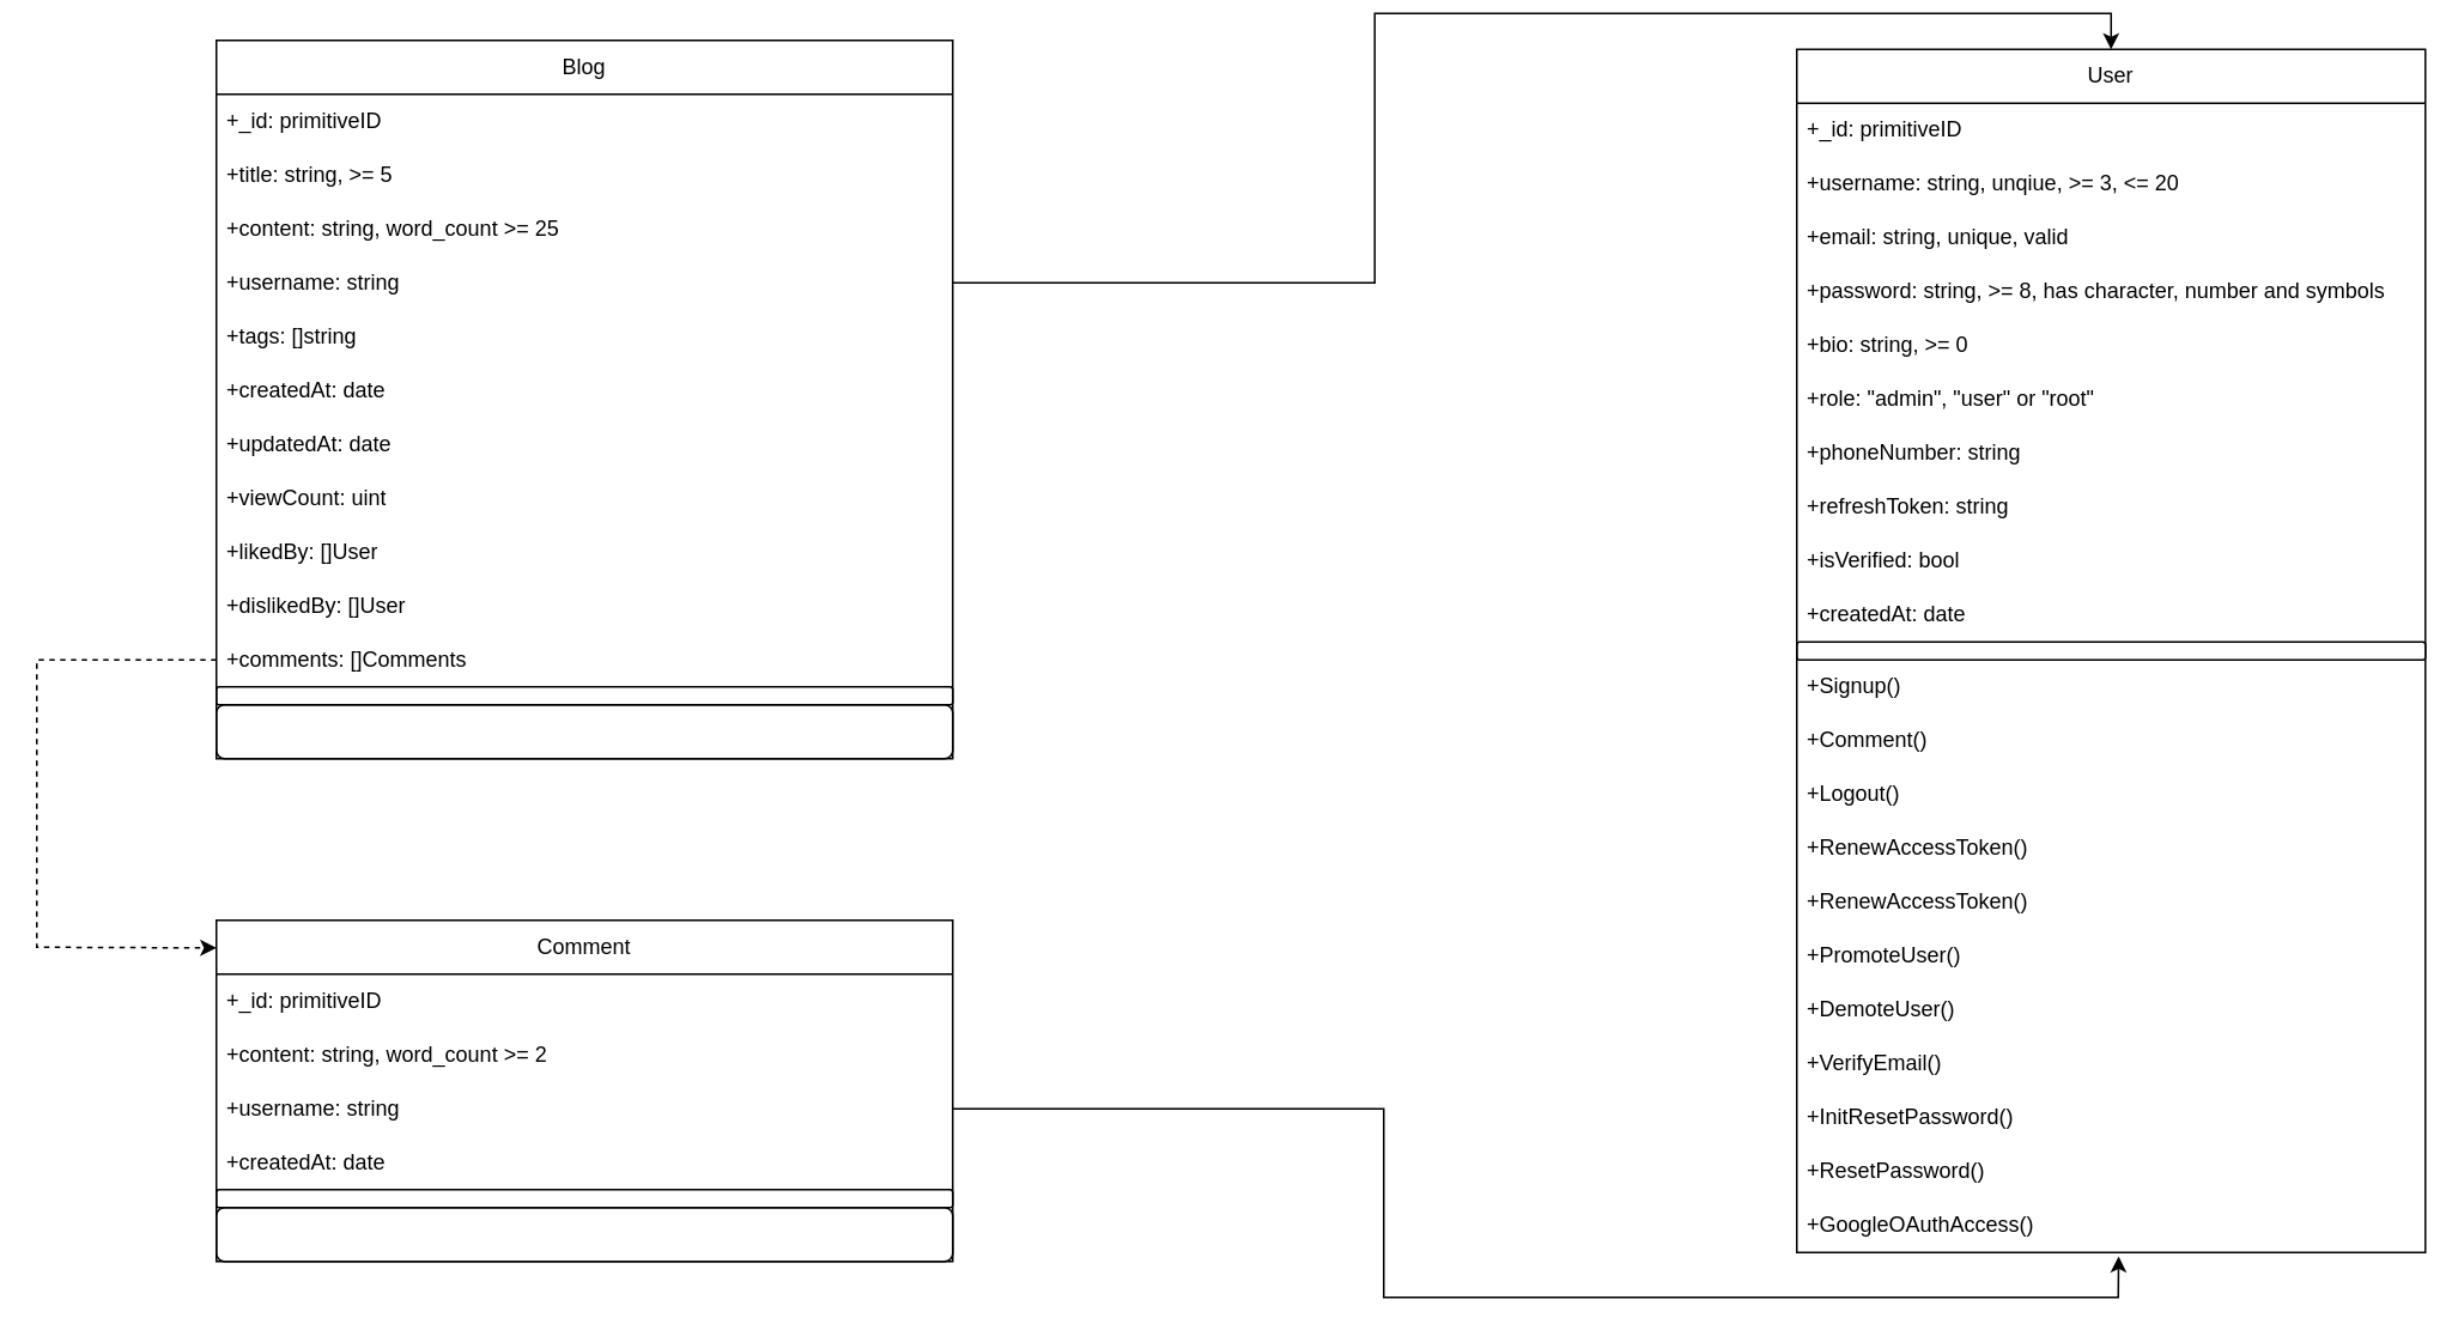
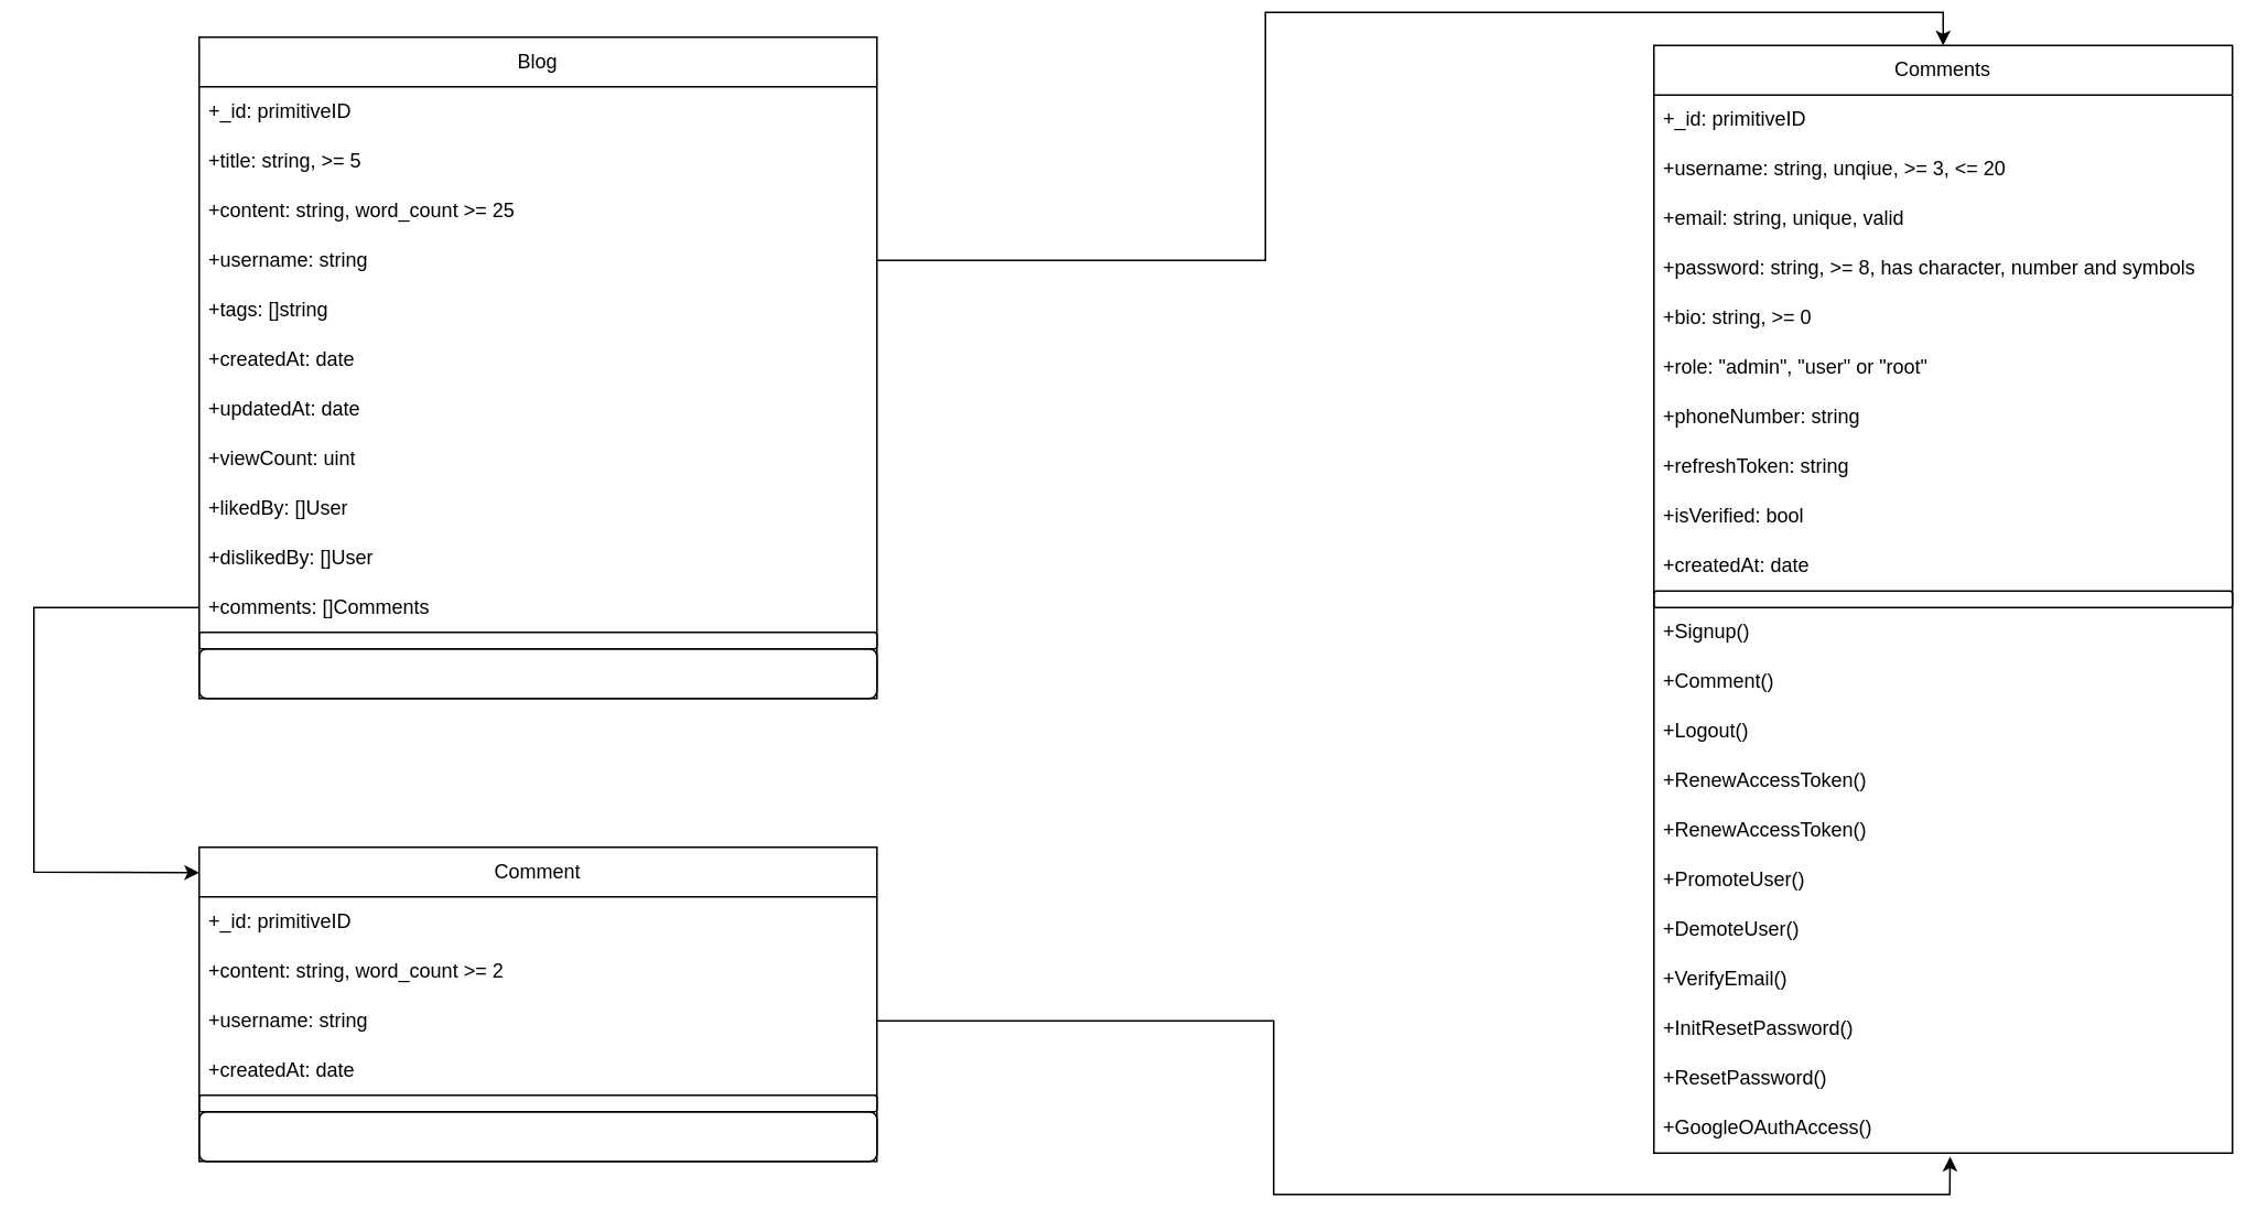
- <mxCell id="2" value="User" style="swimlane;fontStyle=0;childLayout=stackLayout;horizontal=1;startSize=30;horizontalStack=0;resizeParent=1;resizeParentMax=0;resizeLast=0;collapsible=1;marginBottom=0;whiteSpace=wrap;html=1;" parent="1" vertex="1"><mxGeometry x="1000" y="25" width="350" height="670" as="geometry" /></mxCell>
+ <mxCell id="2" value="Comments" style="swimlane;fontStyle=0;childLayout=stackLayout;horizontal=1;startSize=30;horizontalStack=0;resizeParent=1;resizeParentMax=0;resizeLast=0;collapsible=1;marginBottom=0;whiteSpace=wrap;html=1;" parent="1" vertex="1"><mxGeometry x="1000" y="25" width="350" height="670" as="geometry" /></mxCell>
- <mxCell id="48" value="" style="endArrow=classic;html=1;rounded=0;strokeColor=default;entryX=0;entryY=0.081;entryDx=0;entryDy=0;exitX=0;exitY=0.5;exitDx=0;exitDy=0;entryPerimeter=0;dashed=1;" edge="1" parent="1" source="36" target="40"><mxGeometry width="50" height="50" relative="1" as="geometry"><mxPoint x="620" y="430" as="sourcePoint" /><mxPoint x="20" y="590" as="targetPoint" /><Array as="points"><mxPoint x="20" y="365" /><mxPoint x="20" y="490" /><mxPoint x="20" y="525" /></Array></mxGeometry></mxCell>
+ <mxCell id="48" value="" style="endArrow=classic;html=1;rounded=0;strokeColor=default;entryX=0;entryY=0.081;entryDx=0;entryDy=0;exitX=0;exitY=0.5;exitDx=0;exitDy=0;entryPerimeter=0;" edge="1" parent="1" source="36" target="40"><mxGeometry width="50" height="50" relative="1" as="geometry"><mxPoint x="620" y="430" as="sourcePoint" /><mxPoint x="20" y="590" as="targetPoint" /><Array as="points"><mxPoint x="20" y="365" /><mxPoint x="20" y="490" /><mxPoint x="20" y="525" /></Array></mxGeometry></mxCell>
